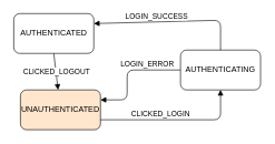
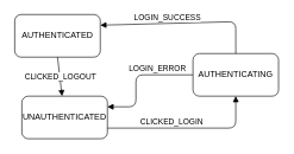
- <mxCell id="3" value="UNAUTHENTICATED" style="rounded=1;whiteSpace=wrap;html=1;fillColor=#ffe6cc;" parent="1" vertex="1"><mxGeometry x="30" y="135" width="120" height="60" as="geometry" /></mxCell>
+ <mxCell id="3" value="UNAUTHENTICATED" style="rounded=1;whiteSpace=wrap;html=1;" parent="1" vertex="1"><mxGeometry x="30" y="135" width="120" height="60" as="geometry" /></mxCell>
